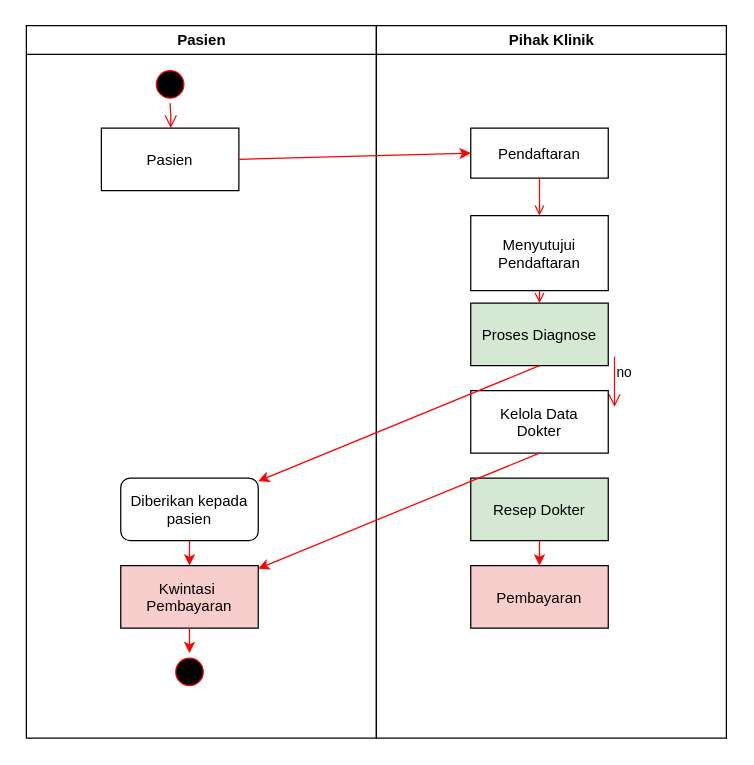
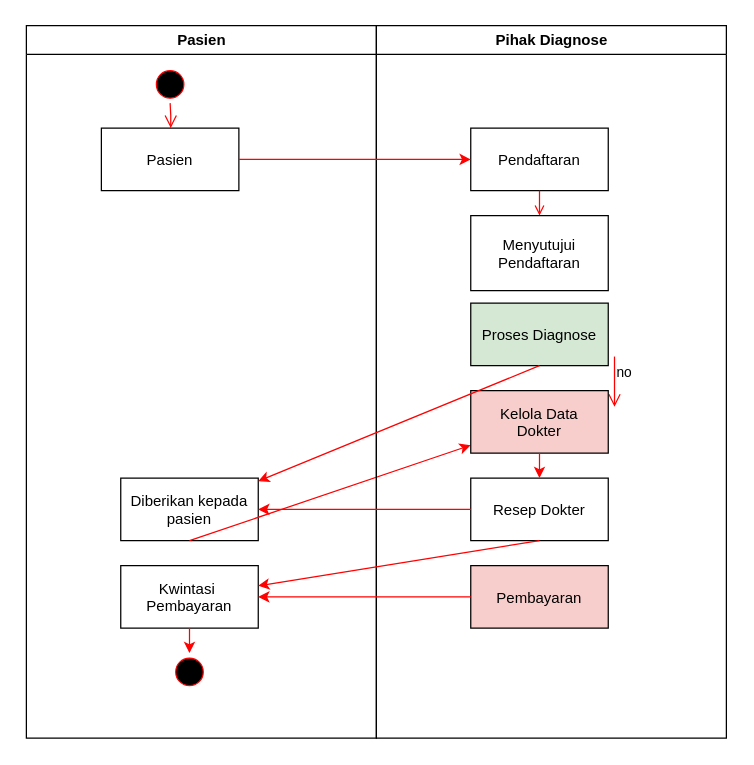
- <mxCell id="11" value="Pihak Klinik" style="swimlane;whiteSpace=wrap" parent="1" vertex="1"><mxGeometry x="300.5" y="20" width="280" height="570" as="geometry" /></mxCell>
+ <mxCell id="11" value="Pihak Diagnose" style="swimlane;whiteSpace=wrap" parent="1" vertex="1"><mxGeometry x="300.5" y="20" width="280" height="570" as="geometry" /></mxCell>
- <mxCell id="12" value="Pendaftaran" style="" parent="11" vertex="1"><mxGeometry x="75.5" y="82" width="110" height="40" as="geometry" /></mxCell>
+ <mxCell id="12" value="Pendaftaran" style="" parent="11" vertex="1"><mxGeometry x="75.5" y="82" width="110" height="50" as="geometry" /></mxCell>
- <mxCell id="16" value="" style="endArrow=open;strokeColor=#FF0000;endFill=1;rounded=0" parent="11" source="13" target="15" edge="1"><mxGeometry relative="1" as="geometry" /></mxCell>
- <mxCell id="19" value="Kelola Data&#10;Dokter" style="" vertex="1" parent="11"><mxGeometry x="75.5" y="292" width="110" height="50" as="geometry" /></mxCell>
+ <mxCell id="19" value="Kelola Data&#10;Dokter" style="fillColor=#f8cecc;" vertex="1" parent="11"><mxGeometry x="75.5" y="292" width="110" height="50" as="geometry" /></mxCell>
- <mxCell id="6" value="Diberikan kepada&#10;pasien" style="rounded=1;" parent="2" vertex="1"><mxGeometry x="75.5" y="362" width="110" height="50" as="geometry" /></mxCell>
+ <mxCell id="6" value="Diberikan kepada&#10;pasien" style="" parent="2" vertex="1"><mxGeometry x="75.5" y="362" width="110" height="50" as="geometry" /></mxCell>
+ <mxCell id="26" value="" style="endArrow=classic;html=1;strokeColor=#FF0000;entryX=1;entryY=0.5;entryDx=0;entryDy=0;exitX=0;exitY=0.5;exitDx=0;exitDy=0;" edge="1" parent="1" source="20" target="6"><mxGeometry width="50" height="50" relative="1" as="geometry"><mxPoint x="246" y="362" as="sourcePoint" /><mxPoint x="296" y="312" as="targetPoint" /></mxGeometry></mxCell>
- <mxCell id="20" value="Resep Dokter" style="fillColor=#d5e8d4;" vertex="1" parent="11"><mxGeometry x="75.5" y="362" width="110" height="50" as="geometry" /></mxCell>
+ <mxCell id="20" value="Resep Dokter" style="" vertex="1" parent="11"><mxGeometry x="75.5" y="362" width="110" height="50" as="geometry" /></mxCell>
- <mxCell id="23" value="" style="endArrow=classic;html=1;strokeColor=#FF0000;exitX=0.5;exitY=1;exitDx=0;exitDy=0;" edge="1" parent="11" source="19" target="7"><mxGeometry width="50" height="50" relative="1" as="geometry"><mxPoint x="-54.5" y="352" as="sourcePoint" /><mxPoint x="-4.5" y="302" as="targetPoint" /></mxGeometry></mxCell>
+ <mxCell id="23" value="" style="endArrow=classic;html=1;strokeColor=#FF0000;entryX=0.5;entryY=0;entryDx=0;entryDy=0;exitX=0.5;exitY=1;exitDx=0;exitDy=0;" edge="1" parent="11" source="19" target="20"><mxGeometry width="50" height="50" relative="1" as="geometry"><mxPoint x="-54.5" y="352" as="sourcePoint" /><mxPoint x="-4.5" y="302" as="targetPoint" /></mxGeometry></mxCell>
- <mxCell id="8" value="" style="endArrow=classic;html=1;strokeColor=#FF0000;entryX=0.5;entryY=0;entryDx=0;entryDy=0;exitX=0.5;exitY=1;exitDx=0;exitDy=0;" edge="1" parent="2" source="6" target="7"><mxGeometry width="50" height="50" relative="1" as="geometry"><mxPoint x="225.5" y="342" as="sourcePoint" /><mxPoint x="275.5" y="292" as="targetPoint" /></mxGeometry></mxCell>
+ <mxCell id="8" value="" style="endArrow=classic;html=1;strokeColor=#FF0000;exitX=0.5;exitY=1;exitDx=0;exitDy=0;" edge="1" parent="2" source="6" target="19"><mxGeometry width="50" height="50" relative="1" as="geometry"><mxPoint x="225.5" y="342" as="sourcePoint" /><mxPoint x="275.5" y="292" as="targetPoint" /></mxGeometry></mxCell>
- <mxCell id="24" value="" style="endArrow=classic;html=1;strokeColor=#FF0000;entryX=0.5;entryY=0;entryDx=0;entryDy=0;exitX=0.5;exitY=1;exitDx=0;exitDy=0;" edge="1" parent="11" source="20" target="21"><mxGeometry width="50" height="50" relative="1" as="geometry"><mxPoint x="-54.5" y="352" as="sourcePoint" /><mxPoint x="-4.5" y="302" as="targetPoint" /></mxGeometry></mxCell>
+ <mxCell id="24" value="" style="endArrow=classic;html=1;strokeColor=#FF0000;exitX=0.5;exitY=1;exitDx=0;exitDy=0;" edge="1" parent="11" source="20" target="7"><mxGeometry width="50" height="50" relative="1" as="geometry"><mxPoint x="-54.5" y="352" as="sourcePoint" /><mxPoint x="-4.5" y="302" as="targetPoint" /></mxGeometry></mxCell>
- <mxCell id="7" value="Kwintasi &#10;Pembayaran" style="fillColor=#f8cecc;" vertex="1" parent="2"><mxGeometry x="75.5" y="432" width="110" height="50" as="geometry" /></mxCell>
+ <mxCell id="7" value="Kwintasi &#10;Pembayaran" style="" vertex="1" parent="2"><mxGeometry x="75.5" y="432" width="110" height="50" as="geometry" /></mxCell>
+ <mxCell id="27" value="" style="endArrow=classic;html=1;strokeColor=#FF0000;entryX=1;entryY=0.5;entryDx=0;entryDy=0;exitX=0;exitY=0.5;exitDx=0;exitDy=0;" edge="1" parent="1" source="21" target="7"><mxGeometry width="50" height="50" relative="1" as="geometry"><mxPoint x="246" y="362" as="sourcePoint" /><mxPoint x="296" y="312" as="targetPoint" /></mxGeometry></mxCell>
